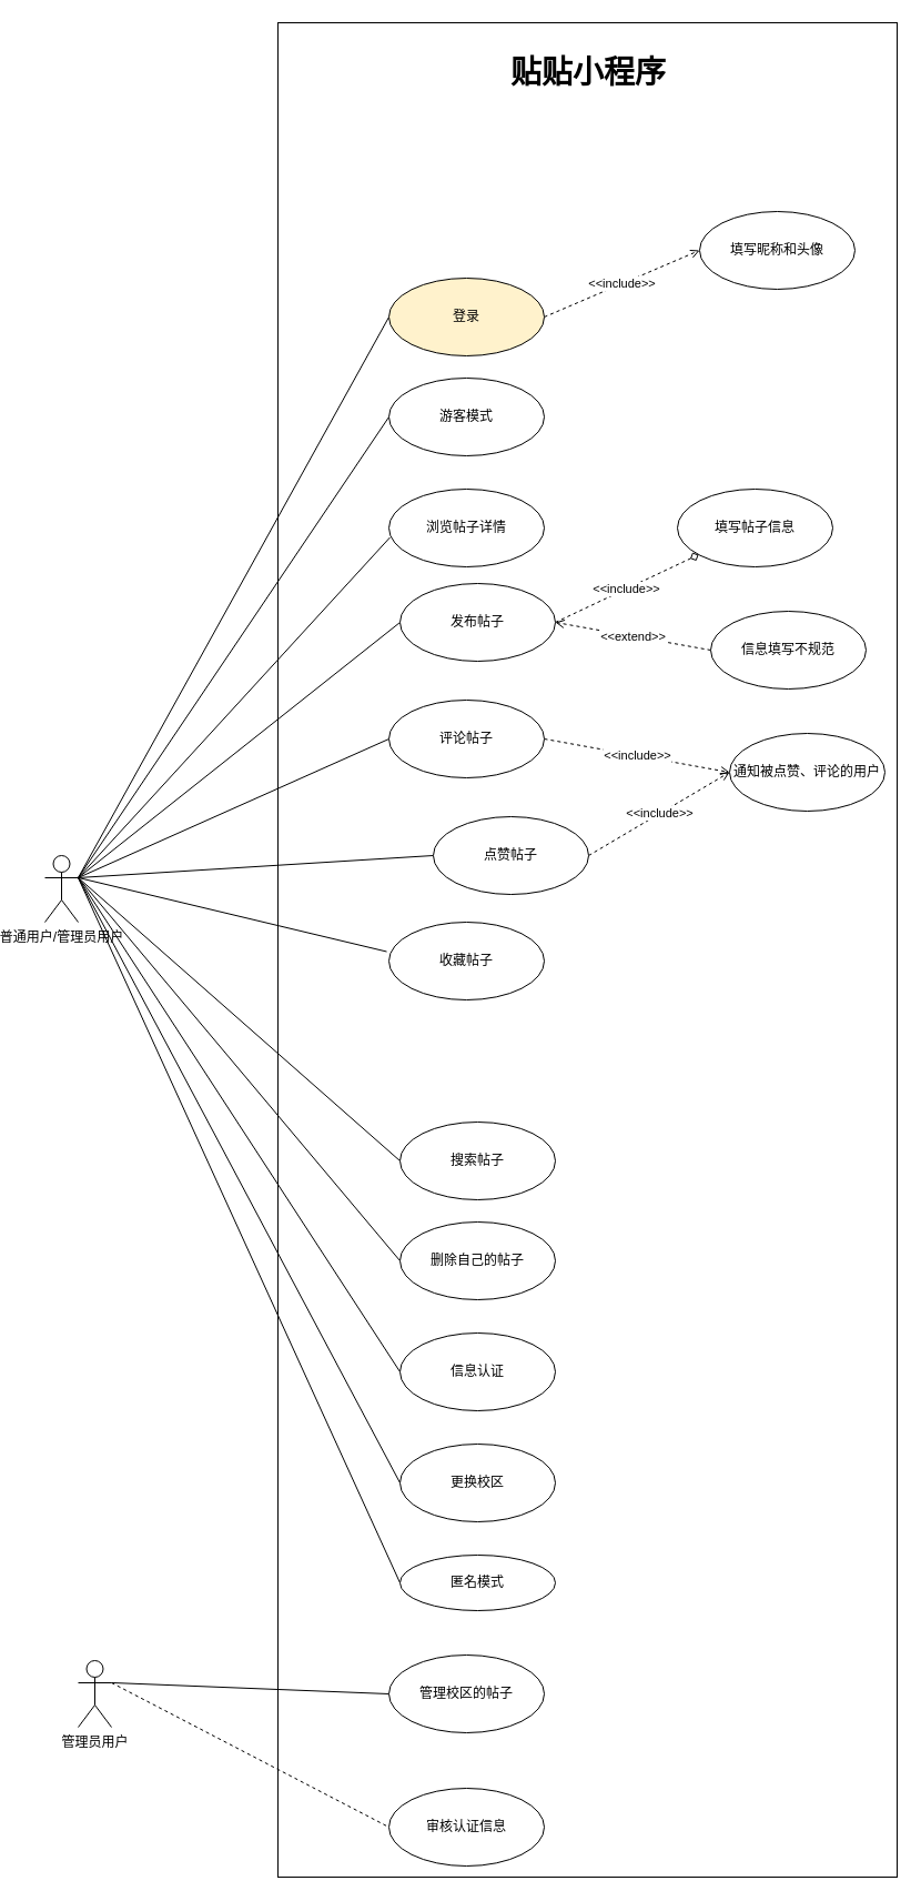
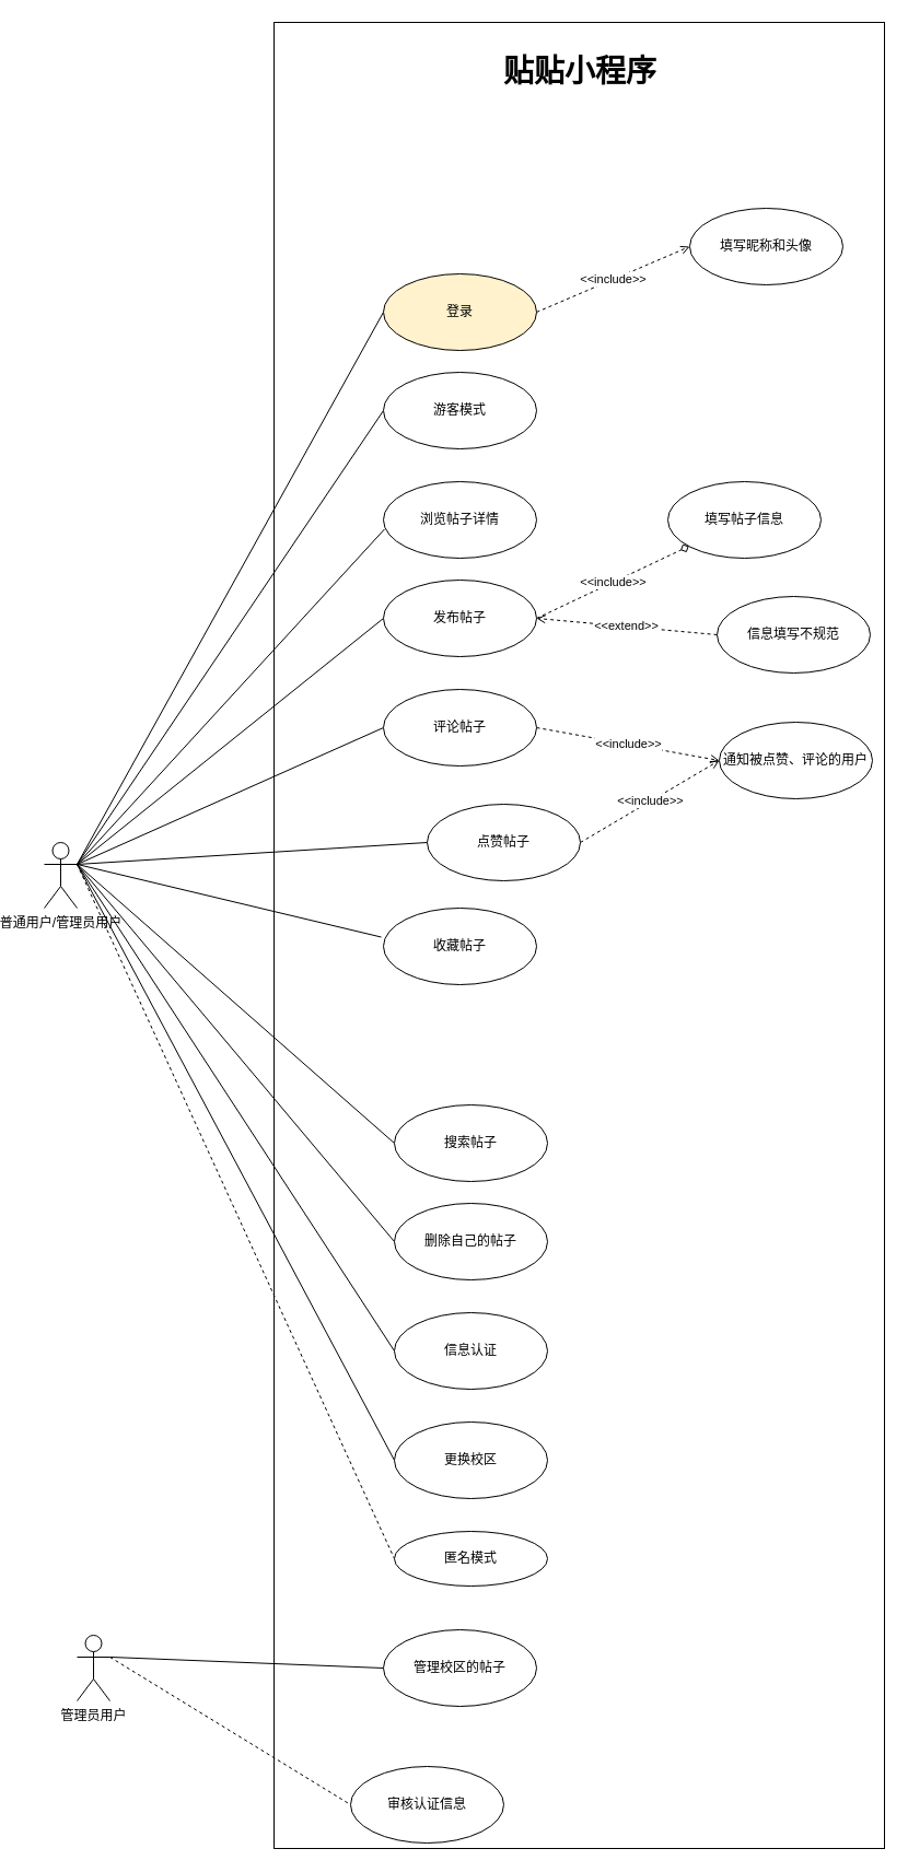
- <mxCell id="25" value="发布帖子" style="ellipse;whiteSpace=wrap;html=1;" vertex="1" parent="1"><mxGeometry x="340" y="525" width="140" height="70" as="geometry" /></mxCell>
+ <mxCell id="25" value="发布帖子" style="ellipse;whiteSpace=wrap;html=1;" vertex="1" parent="1"><mxGeometry x="330" y="530" width="140" height="70" as="geometry" /></mxCell>
- <mxCell id="41" value="信息填写不规范" style="ellipse;whiteSpace=wrap;html=1;" vertex="1" parent="1"><mxGeometry x="620" y="550" width="140" height="70" as="geometry" /></mxCell>
+ <mxCell id="41" value="信息填写不规范" style="ellipse;whiteSpace=wrap;html=1;" vertex="1" parent="1"><mxGeometry x="635" y="545" width="140" height="70" as="geometry" /></mxCell>
- <mxCell id="14" style="edgeStyle=none;rounded=0;orthogonalLoop=1;jettySize=auto;html=1;exitX=1;exitY=0.333;exitDx=0;exitDy=0;exitPerimeter=0;entryX=0;entryY=0.5;entryDx=0;entryDy=0;endArrow=none;endFill=0;" edge="1" parent="1" source="15" target="37"><mxGeometry relative="1" as="geometry" /></mxCell>
+ <mxCell id="14" style="edgeStyle=none;rounded=0;orthogonalLoop=1;jettySize=auto;html=1;exitX=1;exitY=0.333;exitDx=0;exitDy=0;exitPerimeter=0;entryX=0;entryY=0.5;entryDx=0;entryDy=0;endArrow=none;endFill=0;dashed=1;" edge="1" parent="1" source="15" target="37"><mxGeometry relative="1" as="geometry" /></mxCell>
- <mxCell id="36" value="审核认证信息" style="ellipse;whiteSpace=wrap;html=1;" vertex="1" parent="1"><mxGeometry x="330" y="1610" width="140" height="70" as="geometry" /></mxCell>
+ <mxCell id="36" value="审核认证信息" style="ellipse;whiteSpace=wrap;html=1;" vertex="1" parent="1"><mxGeometry x="300" y="1615" width="140" height="70" as="geometry" /></mxCell>
